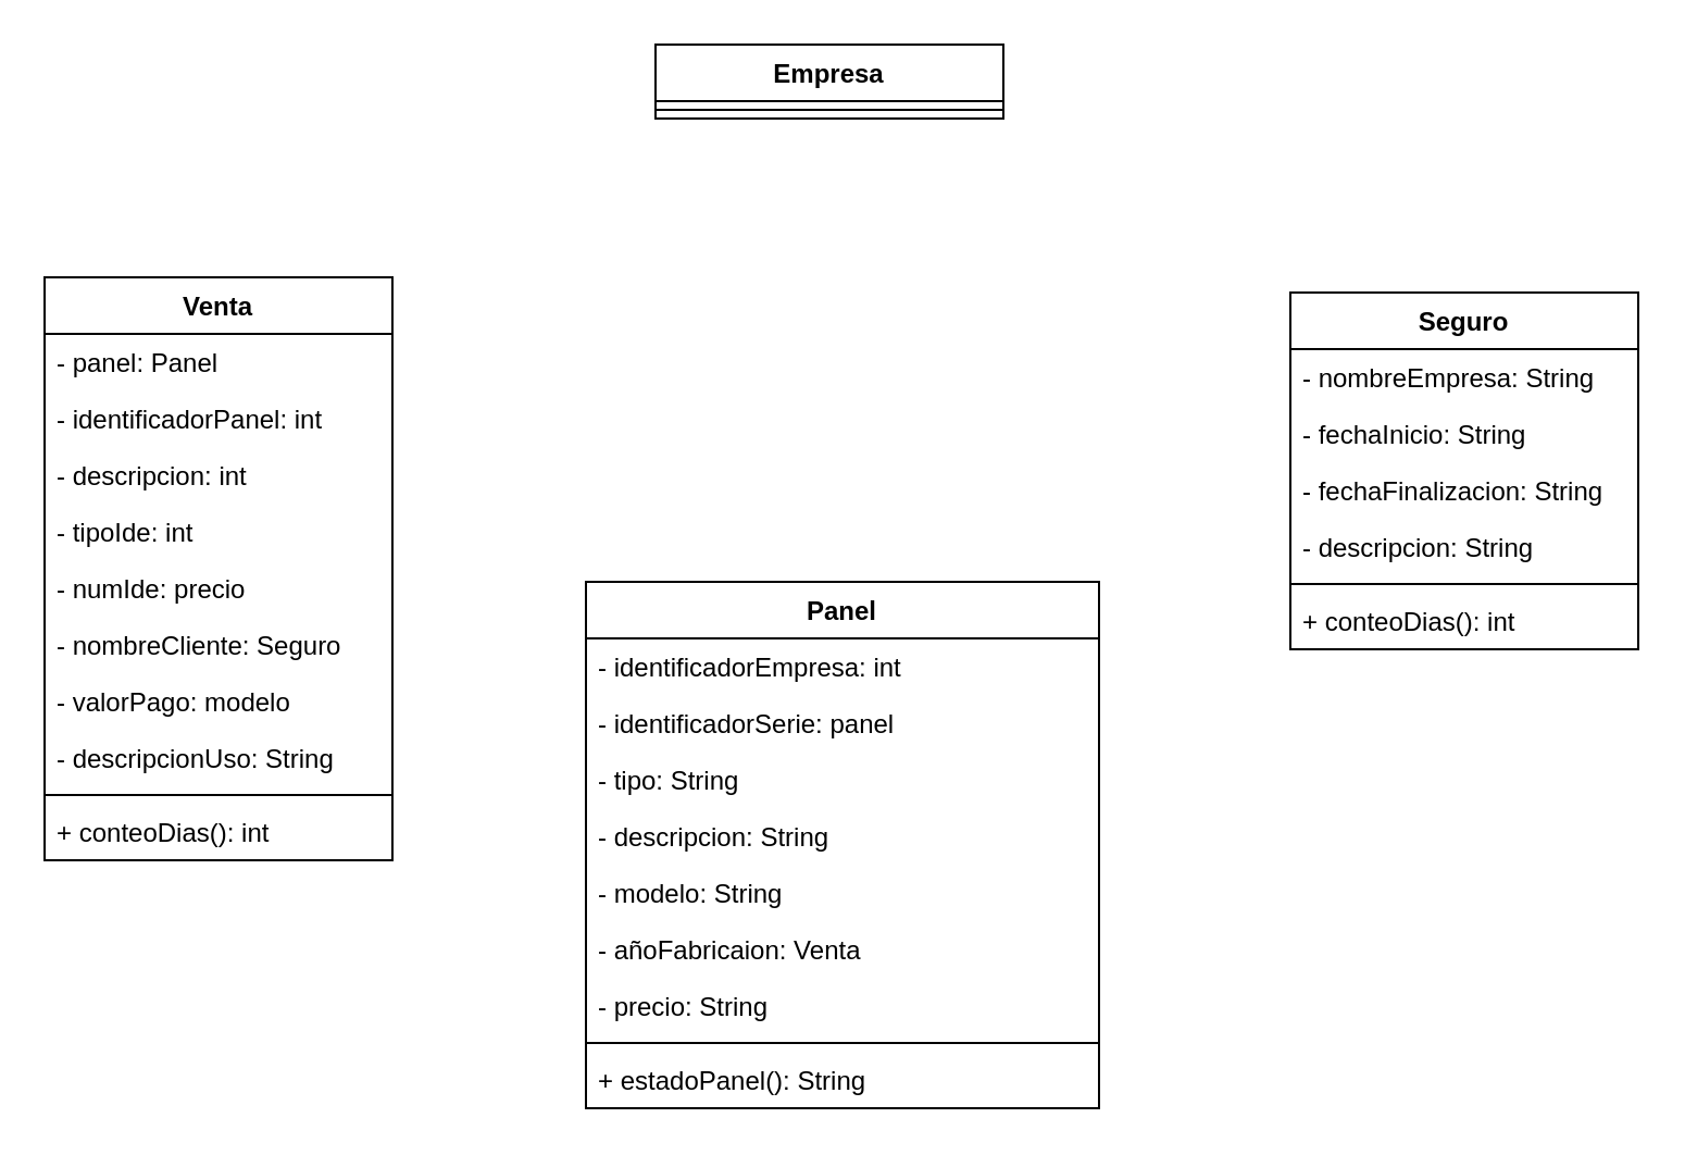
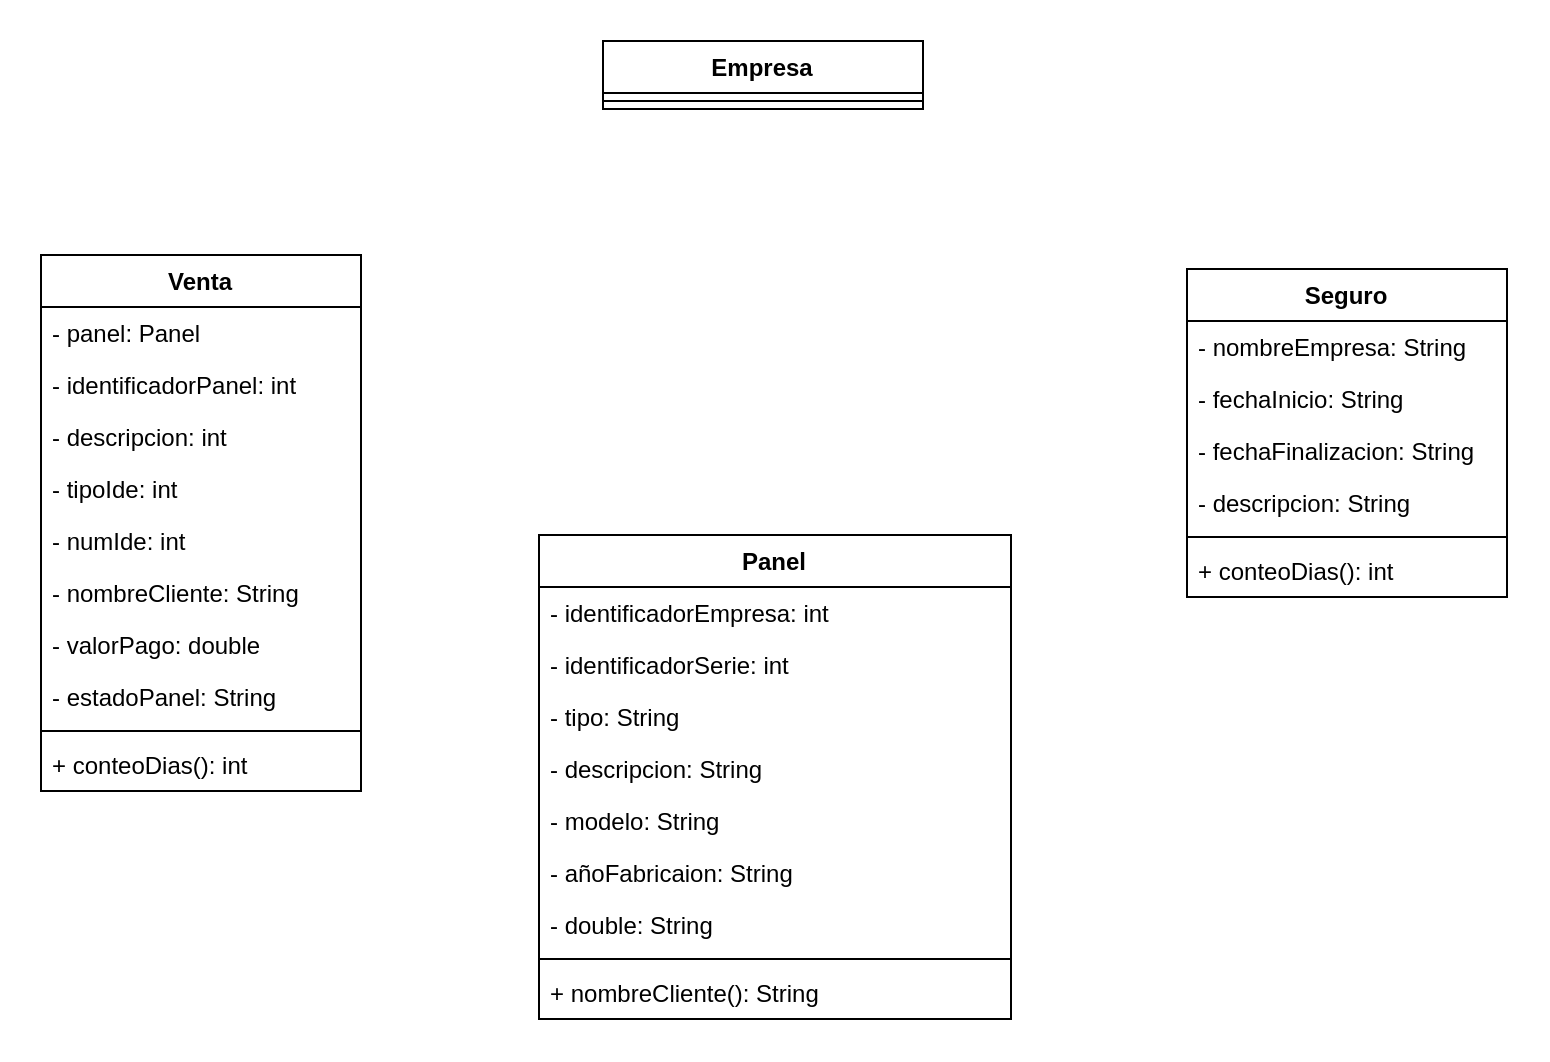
- <mxCell id="17" value="- numIde: precio" style="text;strokeColor=none;fillColor=none;align=left;verticalAlign=top;spacingLeft=4;spacingRight=4;overflow=hidden;rotatable=0;points=[[0,0.5],[1,0.5]];portConstraint=eastwest;" vertex="1" parent="12"><mxGeometry y="130" width="160" height="26" as="geometry" /></mxCell>
+ <mxCell id="17" value="- numIde: int" style="text;strokeColor=none;fillColor=none;align=left;verticalAlign=top;spacingLeft=4;spacingRight=4;overflow=hidden;rotatable=0;points=[[0,0.5],[1,0.5]];portConstraint=eastwest;" vertex="1" parent="12"><mxGeometry y="130" width="160" height="26" as="geometry" /></mxCell>
- <mxCell id="18" value="- nombreCliente: Seguro" style="text;strokeColor=none;fillColor=none;align=left;verticalAlign=top;spacingLeft=4;spacingRight=4;overflow=hidden;rotatable=0;points=[[0,0.5],[1,0.5]];portConstraint=eastwest;" vertex="1" parent="12"><mxGeometry y="156" width="160" height="26" as="geometry" /></mxCell>
+ <mxCell id="18" value="- nombreCliente: String" style="text;strokeColor=none;fillColor=none;align=left;verticalAlign=top;spacingLeft=4;spacingRight=4;overflow=hidden;rotatable=0;points=[[0,0.5],[1,0.5]];portConstraint=eastwest;" vertex="1" parent="12"><mxGeometry y="156" width="160" height="26" as="geometry" /></mxCell>
- <mxCell id="19" value="- valorPago: modelo" style="text;strokeColor=none;fillColor=none;align=left;verticalAlign=top;spacingLeft=4;spacingRight=4;overflow=hidden;rotatable=0;points=[[0,0.5],[1,0.5]];portConstraint=eastwest;" vertex="1" parent="12"><mxGeometry y="182" width="160" height="26" as="geometry" /></mxCell>
+ <mxCell id="19" value="- valorPago: double" style="text;strokeColor=none;fillColor=none;align=left;verticalAlign=top;spacingLeft=4;spacingRight=4;overflow=hidden;rotatable=0;points=[[0,0.5],[1,0.5]];portConstraint=eastwest;" vertex="1" parent="12"><mxGeometry y="182" width="160" height="26" as="geometry" /></mxCell>
- <mxCell id="4" value="- identificadorSerie: panel" style="text;strokeColor=none;fillColor=none;align=left;verticalAlign=top;spacingLeft=4;spacingRight=4;overflow=hidden;rotatable=0;points=[[0,0.5],[1,0.5]];portConstraint=eastwest;" vertex="1" parent="2"><mxGeometry y="52" width="236" height="26" as="geometry" /></mxCell>
+ <mxCell id="4" value="- identificadorSerie: int" style="text;strokeColor=none;fillColor=none;align=left;verticalAlign=top;spacingLeft=4;spacingRight=4;overflow=hidden;rotatable=0;points=[[0,0.5],[1,0.5]];portConstraint=eastwest;" vertex="1" parent="2"><mxGeometry y="52" width="236" height="26" as="geometry" /></mxCell>
- <mxCell id="20" value="- descripcionUso: String" style="text;strokeColor=none;fillColor=none;align=left;verticalAlign=top;spacingLeft=4;spacingRight=4;overflow=hidden;rotatable=0;points=[[0,0.5],[1,0.5]];portConstraint=eastwest;" vertex="1" parent="12"><mxGeometry y="208" width="160" height="26" as="geometry" /></mxCell>
+ <mxCell id="20" value="- estadoPanel: String" style="text;strokeColor=none;fillColor=none;align=left;verticalAlign=top;spacingLeft=4;spacingRight=4;overflow=hidden;rotatable=0;points=[[0,0.5],[1,0.5]];portConstraint=eastwest;" vertex="1" parent="12"><mxGeometry y="208" width="160" height="26" as="geometry" /></mxCell>
- <mxCell id="8" value="- añoFabricaion: Venta" style="text;strokeColor=none;fillColor=none;align=left;verticalAlign=top;spacingLeft=4;spacingRight=4;overflow=hidden;rotatable=0;points=[[0,0.5],[1,0.5]];portConstraint=eastwest;" vertex="1" parent="2"><mxGeometry y="156" width="236" height="26" as="geometry" /></mxCell>
+ <mxCell id="8" value="- añoFabricaion: String" style="text;strokeColor=none;fillColor=none;align=left;verticalAlign=top;spacingLeft=4;spacingRight=4;overflow=hidden;rotatable=0;points=[[0,0.5],[1,0.5]];portConstraint=eastwest;" vertex="1" parent="2"><mxGeometry y="156" width="236" height="26" as="geometry" /></mxCell>
- <mxCell id="9" value="- precio: String" style="text;strokeColor=none;fillColor=none;align=left;verticalAlign=top;spacingLeft=4;spacingRight=4;overflow=hidden;rotatable=0;points=[[0,0.5],[1,0.5]];portConstraint=eastwest;" vertex="1" parent="2"><mxGeometry y="182" width="236" height="26" as="geometry" /></mxCell>
+ <mxCell id="9" value="- double: String" style="text;strokeColor=none;fillColor=none;align=left;verticalAlign=top;spacingLeft=4;spacingRight=4;overflow=hidden;rotatable=0;points=[[0,0.5],[1,0.5]];portConstraint=eastwest;" vertex="1" parent="2"><mxGeometry y="182" width="236" height="26" as="geometry" /></mxCell>
- <mxCell id="11" value="+ estadoPanel(): String" style="text;strokeColor=none;fillColor=none;align=left;verticalAlign=top;spacingLeft=4;spacingRight=4;overflow=hidden;rotatable=0;points=[[0,0.5],[1,0.5]];portConstraint=eastwest;" vertex="1" parent="2"><mxGeometry y="216" width="236" height="26" as="geometry" /></mxCell>
+ <mxCell id="11" value="+ nombreCliente(): String" style="text;strokeColor=none;fillColor=none;align=left;verticalAlign=top;spacingLeft=4;spacingRight=4;overflow=hidden;rotatable=0;points=[[0,0.5],[1,0.5]];portConstraint=eastwest;" vertex="1" parent="2"><mxGeometry y="216" width="236" height="26" as="geometry" /></mxCell>
